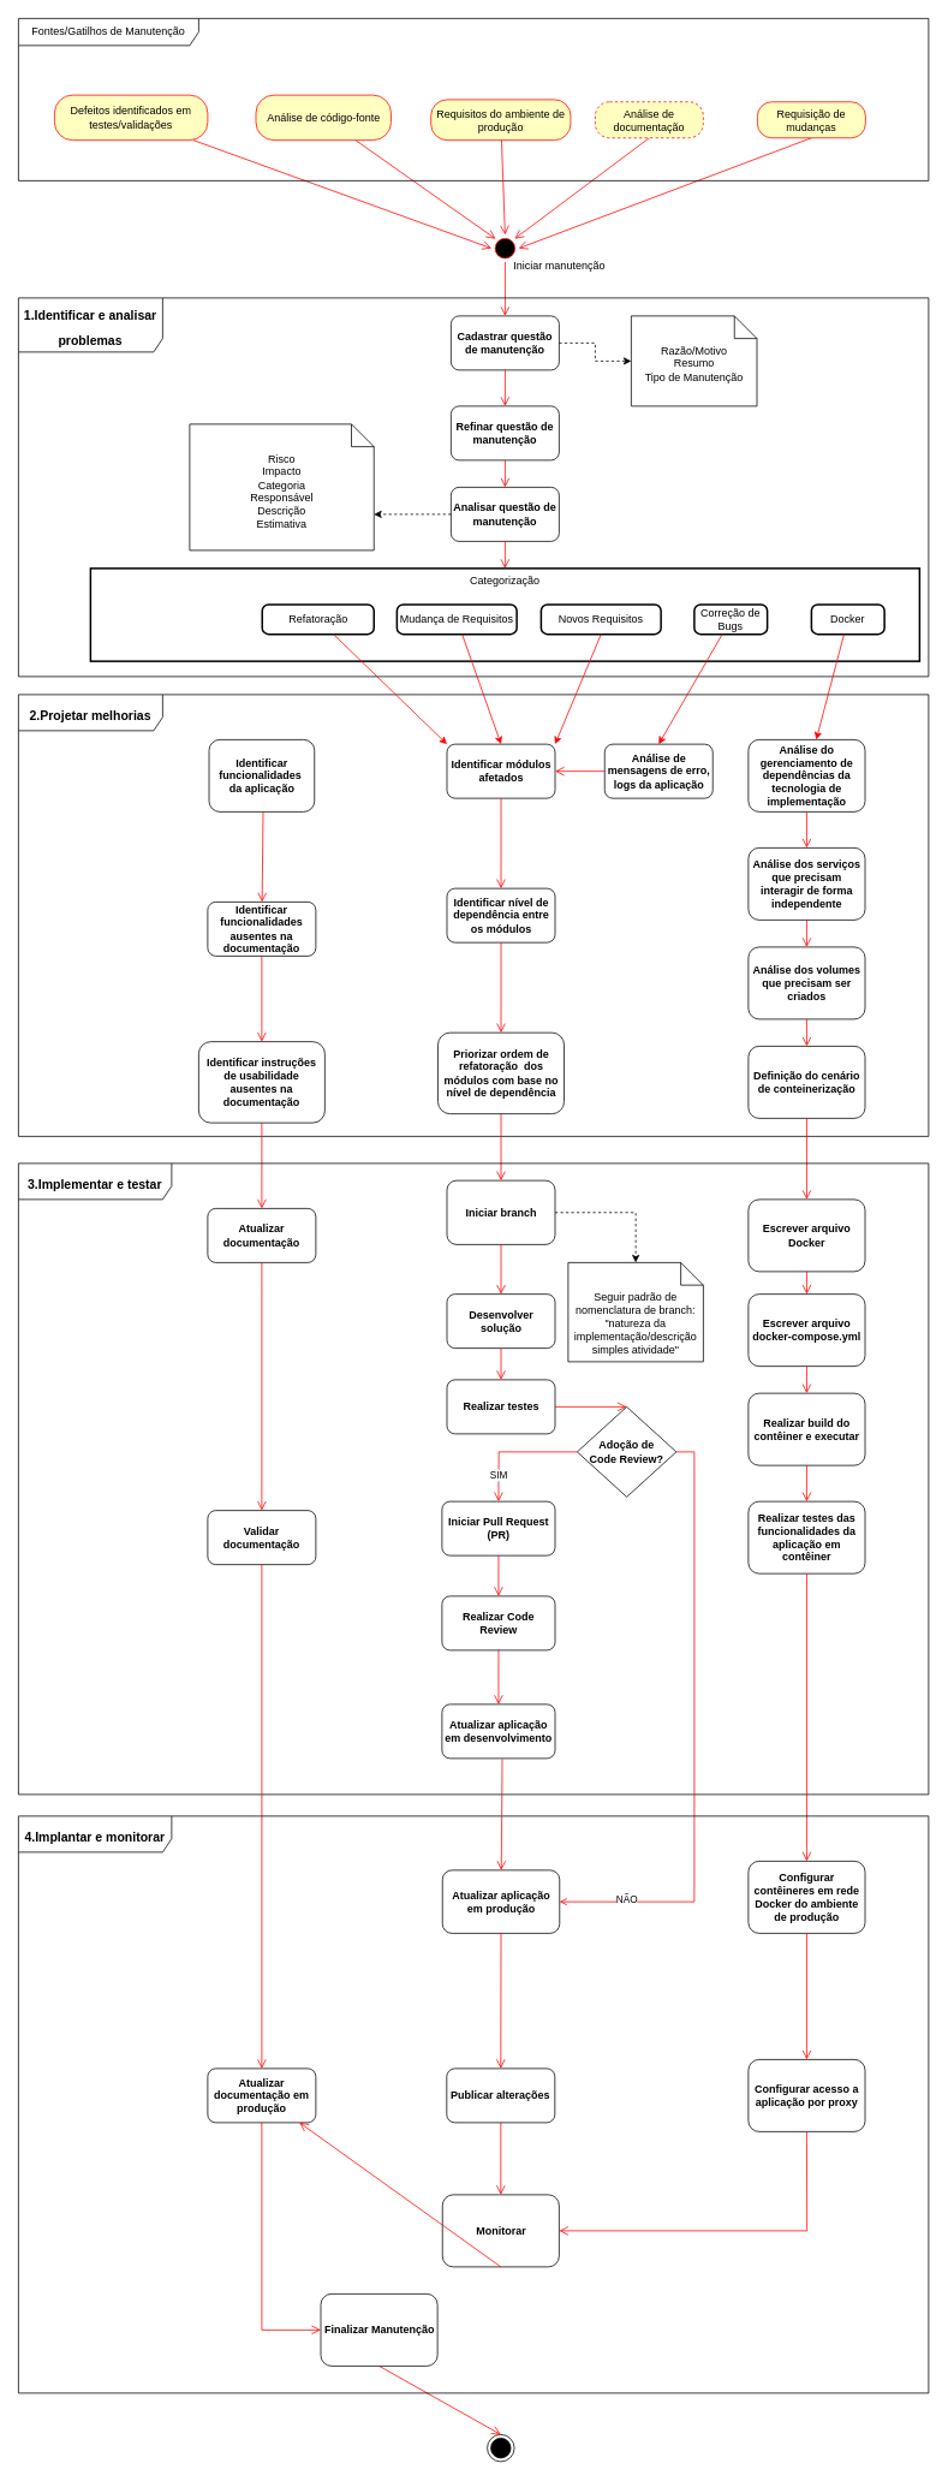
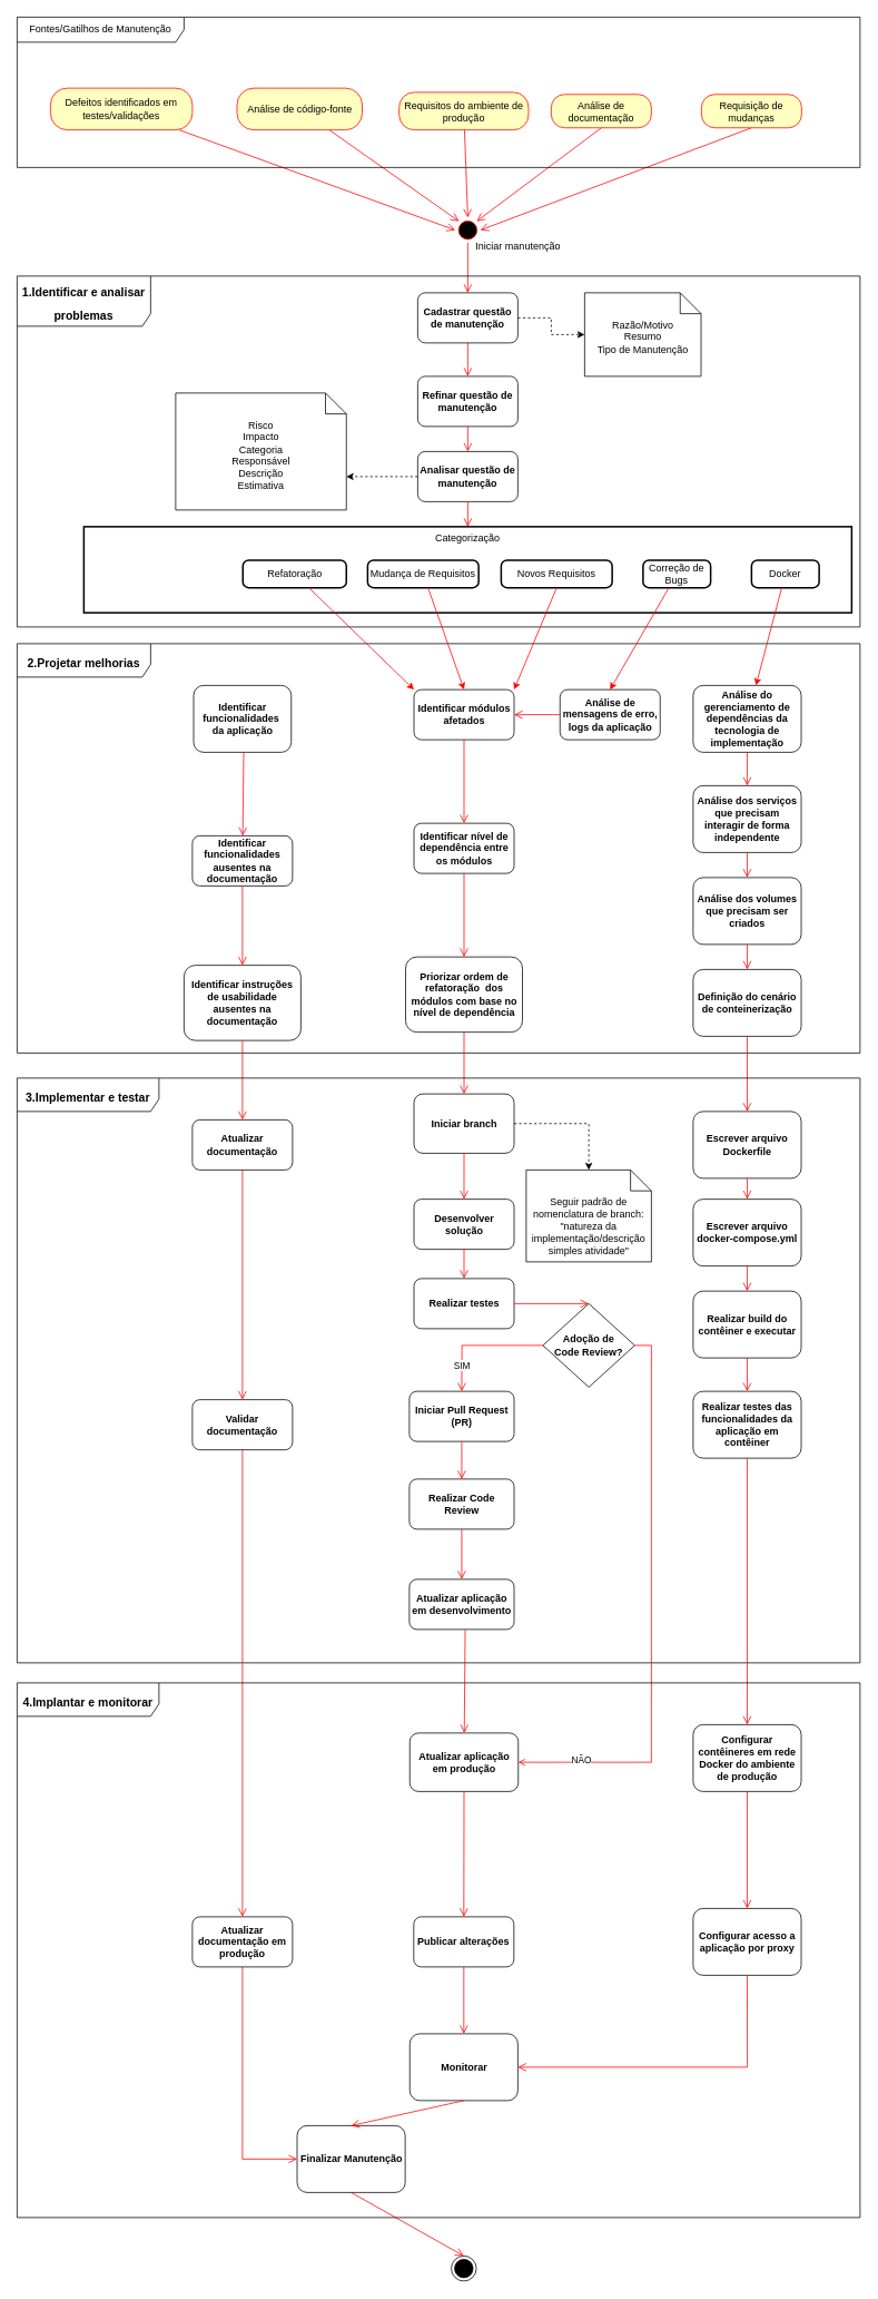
- <mxCell id="81" value="Análise de documentação" style="rounded=1;whiteSpace=wrap;html=1;arcSize=40;fontColor=#000000;fillColor=#ffffc0;strokeColor=#ff0000;dashed=1;" vertex="1" parent="79"><mxGeometry x="640" y="92.5" width="120" height="40" as="geometry" /></mxCell>
+ <mxCell id="81" value="Análise de documentação" style="rounded=1;whiteSpace=wrap;html=1;arcSize=40;fontColor=#000000;fillColor=#ffffc0;strokeColor=#ff0000;" vertex="1" parent="79"><mxGeometry x="640" y="92.5" width="120" height="40" as="geometry" /></mxCell>
- <mxCell id="54" value="&lt;div&gt;&lt;b&gt;Escrever arquivo Docker&lt;/b&gt;&lt;/div&gt;" style="rounded=1;whiteSpace=wrap;html=1;" vertex="1" parent="49"><mxGeometry x="810" y="40" width="129.5" height="80" as="geometry" /></mxCell>
+ <mxCell id="54" value="&lt;div&gt;&lt;b&gt;Escrever arquivo Dockerfile&lt;/b&gt;&lt;/div&gt;" style="rounded=1;whiteSpace=wrap;html=1;" vertex="1" parent="49"><mxGeometry x="810" y="40" width="129.5" height="80" as="geometry" /></mxCell>
- <mxCell id="69" value="&lt;b&gt;Adoção de&lt;/b&gt;&lt;div&gt;&lt;b&gt;Code Review?&lt;/b&gt;&lt;/div&gt;" style="rhombus;whiteSpace=wrap;html=1;" vertex="1" parent="49"><mxGeometry x="620" y="270" width="110" height="100" as="geometry" /></mxCell>
+ <mxCell id="69" value="&lt;b&gt;Adoção de&lt;/b&gt;&lt;div&gt;&lt;b&gt;Code Review?&lt;/b&gt;&lt;/div&gt;" style="rhombus;whiteSpace=wrap;html=1;" vertex="1" parent="49"><mxGeometry x="630" y="270" width="110" height="100" as="geometry" /></mxCell>
- <mxCell id="109" value="" style="html=1;verticalAlign=bottom;endArrow=open;endSize=8;strokeColor=#ff0000;rounded=0;exitX=0.5;exitY=1;exitDx=0;exitDy=0;" edge="1" parent="95" source="105" target="97"><mxGeometry relative="1" as="geometry"><mxPoint x="220" y="360" as="targetPoint" /><mxPoint x="220" y="300" as="sourcePoint" /></mxGeometry></mxCell>
+ <mxCell id="109" value="" style="html=1;verticalAlign=bottom;endArrow=open;endSize=8;strokeColor=#ff0000;rounded=0;exitX=0.5;exitY=1;exitDx=0;exitDy=0;entryX=0.5;entryY=0;entryDx=0;entryDy=0;" edge="1" parent="95" source="105" target="106"><mxGeometry relative="1" as="geometry"><mxPoint x="220" y="360" as="targetPoint" /><mxPoint x="220" y="300" as="sourcePoint" /></mxGeometry></mxCell>
